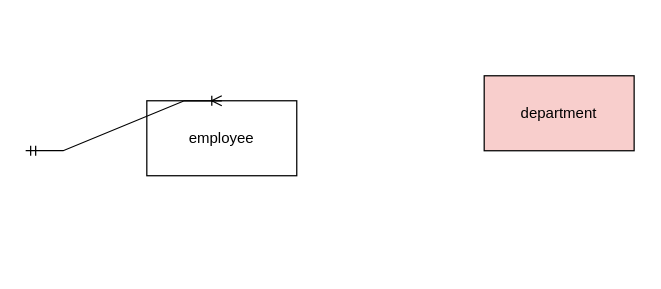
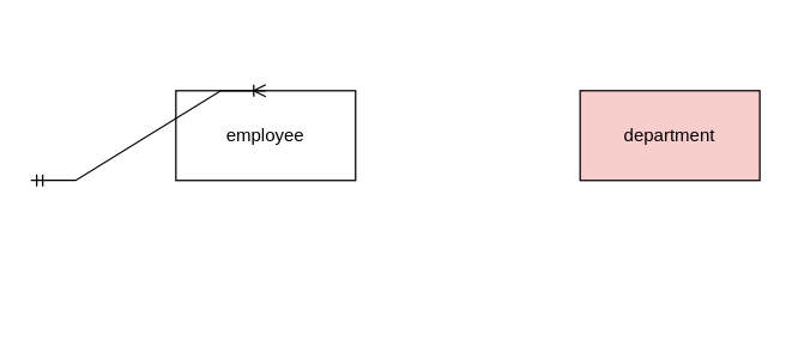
- <mxCell id="2" value="employee" style="rounded=0;whiteSpace=wrap;html=1;" vertex="1" parent="1"><mxGeometry x="117" y="80" width="120" height="60" as="geometry" /></mxCell>
+ <mxCell id="2" value="employee" style="rounded=0;whiteSpace=wrap;html=1;" vertex="1" parent="1"><mxGeometry x="117" y="60" width="120" height="60" as="geometry" /></mxCell>
